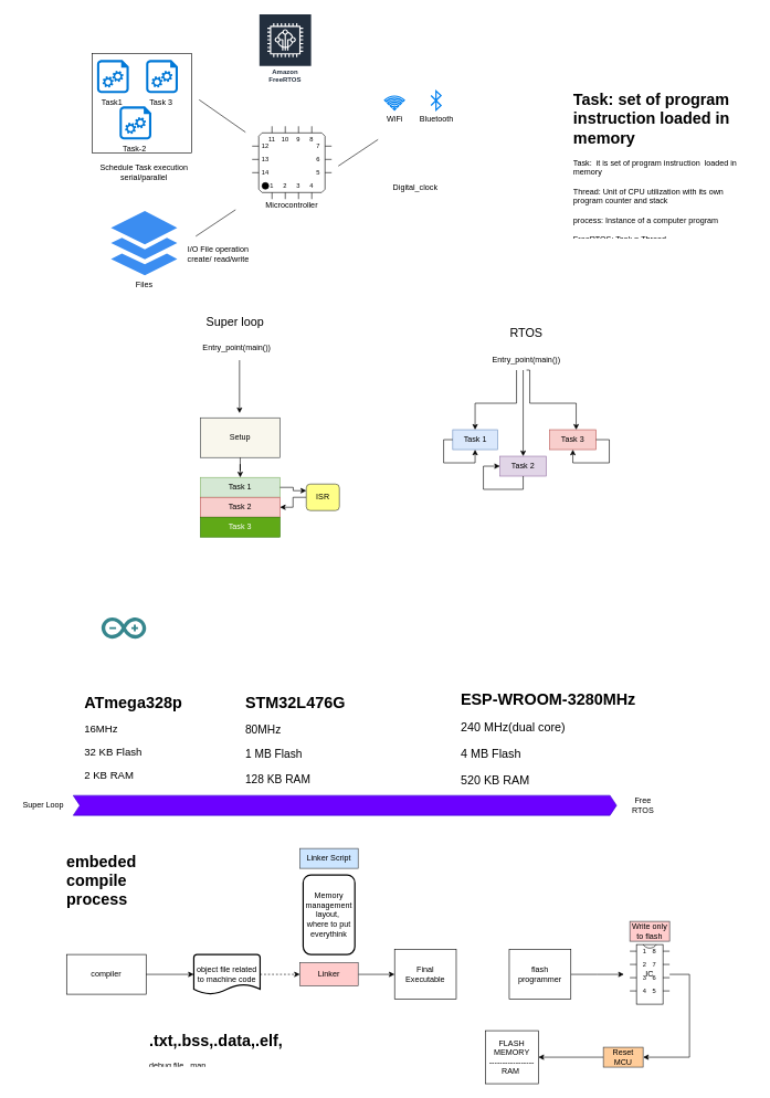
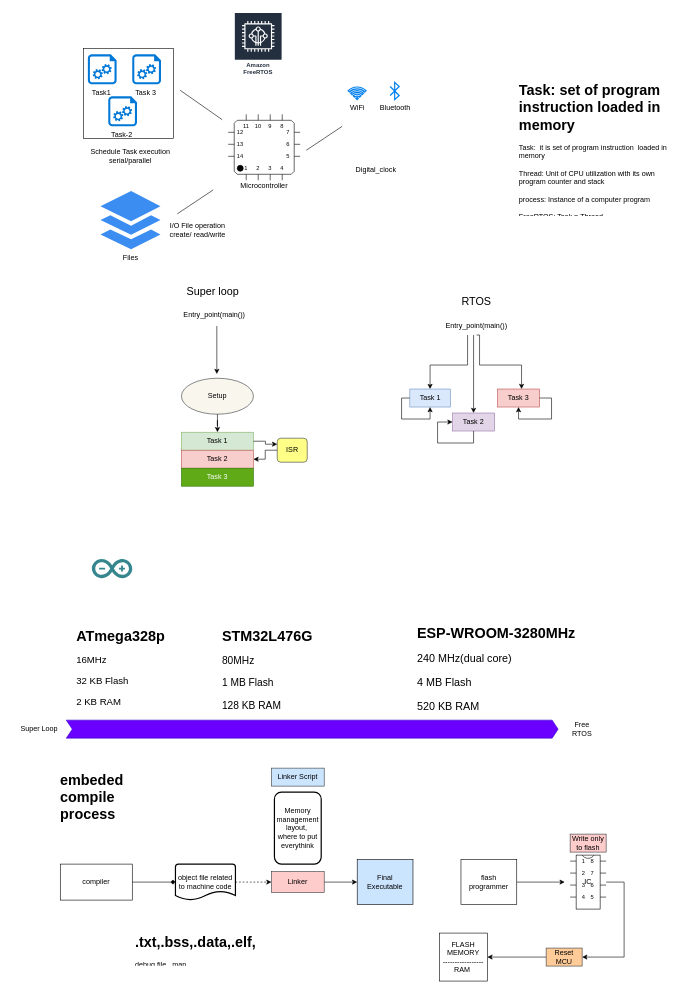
- <mxCell id="26" value="Setup" style="rounded=0;whiteSpace=wrap;html=1;fillColor=#f9f7ed;strokeColor=#36393d;" vertex="1" parent="25"><mxGeometry x="10" y="180" width="120" height="60" as="geometry" /></mxCell>
+ <mxCell id="26" value="Setup" style="ellipse;whiteSpace=wrap;html=1;fillColor=#f9f7ed;strokeColor=#36393d;" vertex="1" parent="25"><mxGeometry x="10" y="180" width="120" height="60" as="geometry" /></mxCell>
- <mxCell id="53" style="edgeStyle=orthogonalEdgeStyle;rounded=0;orthogonalLoop=1;jettySize=auto;html=1;entryX=0;entryY=0.5;entryDx=0;entryDy=0;entryPerimeter=0;" edge="1" parent="1" source="50" target="52"><mxGeometry relative="1" as="geometry" /></mxCell>
+ <mxCell id="53" style="edgeStyle=orthogonalEdgeStyle;rounded=0;orthogonalLoop=1;jettySize=auto;html=1;entryX=0;entryY=0.5;entryDx=0;entryDy=0;entryPerimeter=0;endArrow=diamond;" edge="1" parent="1" source="50" target="52"><mxGeometry relative="1" as="geometry" /></mxCell>
- <mxCell id="59" value="Final &lt;br&gt;Executable" style="rounded=0;whiteSpace=wrap;html=1;" vertex="1" parent="1"><mxGeometry x="595" y="1432.5" width="93" height="75" as="geometry" /></mxCell>
+ <mxCell id="59" value="Final &lt;br&gt;Executable" style="rounded=0;whiteSpace=wrap;html=1;fillColor=#cce5ff;" vertex="1" parent="1"><mxGeometry x="595" y="1432.5" width="93" height="75" as="geometry" /></mxCell>
